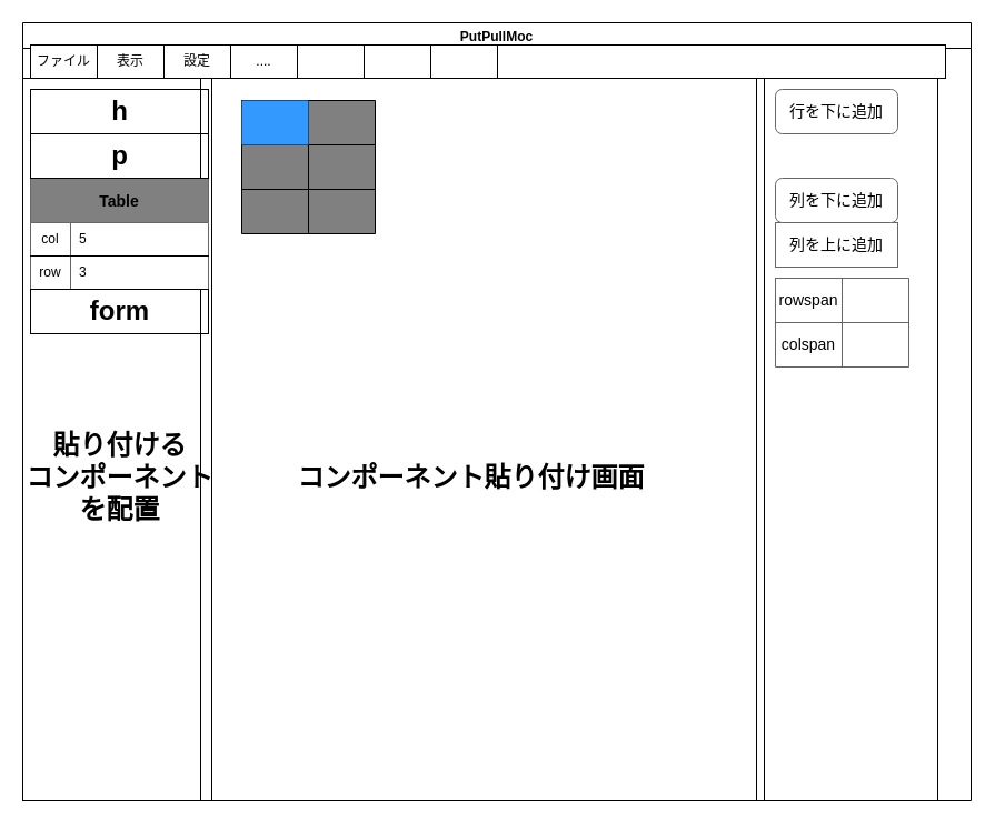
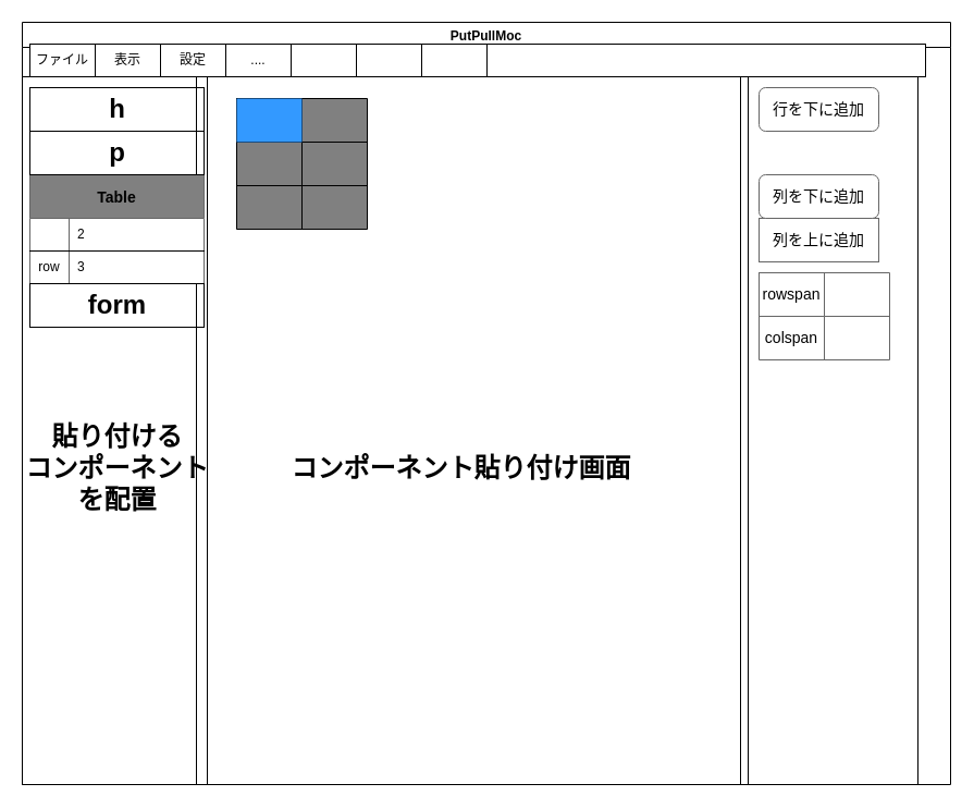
- <mxCell id="30" value="col" style="shape=partialRectangle;html=1;whiteSpace=wrap;connectable=0;fillColor=none;top=0;left=0;bottom=0;right=0;overflow=hidden;pointerEvents=1;strokeColor=default;" vertex="1" parent="29"><mxGeometry width="36" height="30" as="geometry"><mxRectangle width="36" height="30" as="alternateBounds" /></mxGeometry></mxCell>
- <mxCell id="31" value="5" style="shape=partialRectangle;html=1;whiteSpace=wrap;connectable=0;fillColor=none;top=0;left=0;bottom=0;right=0;align=left;spacingLeft=6;overflow=hidden;pointerEvents=1;strokeColor=default;" vertex="1" parent="29"><mxGeometry x="36" width="124" height="30" as="geometry"><mxRectangle width="124" height="30" as="alternateBounds" /></mxGeometry></mxCell>
+ <mxCell id="31" value="2" style="shape=partialRectangle;html=1;whiteSpace=wrap;connectable=0;fillColor=none;top=0;left=0;bottom=0;right=0;align=left;spacingLeft=6;overflow=hidden;pointerEvents=1;strokeColor=default;" vertex="1" parent="29"><mxGeometry x="36" width="124" height="30" as="geometry"><mxRectangle width="124" height="30" as="alternateBounds" /></mxGeometry></mxCell>
